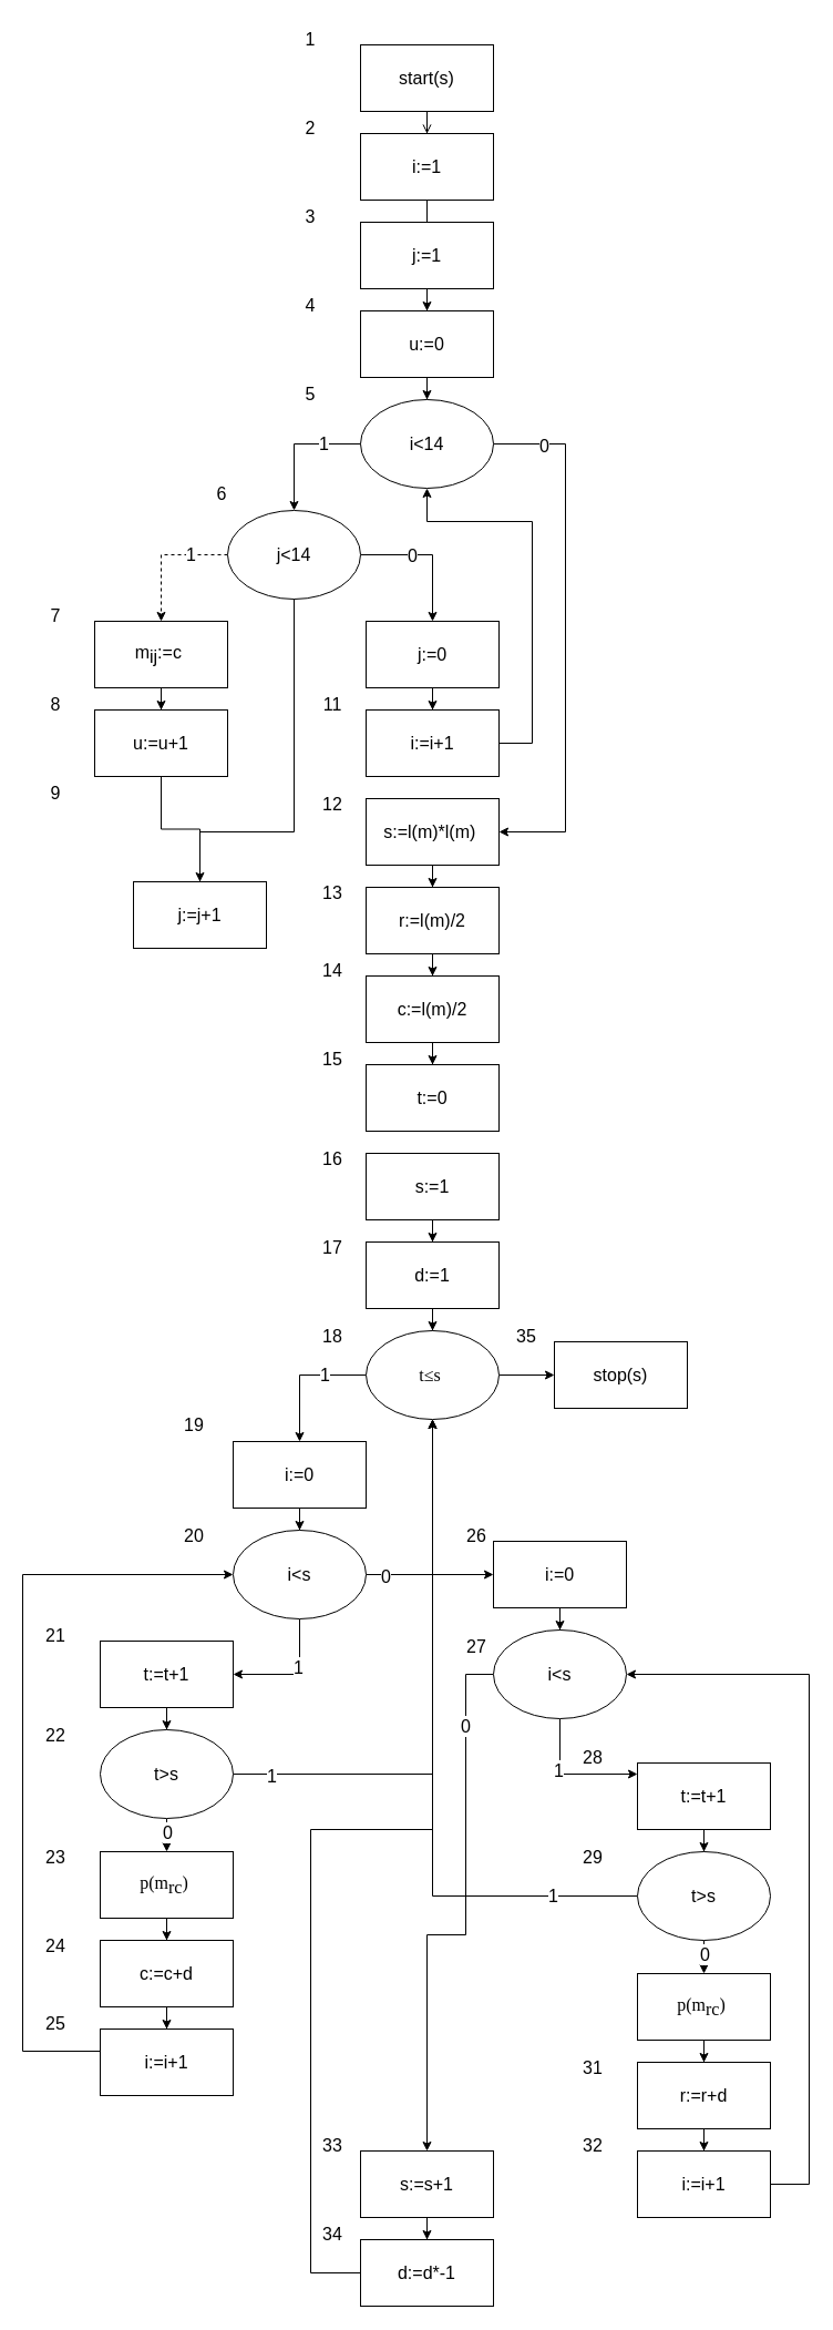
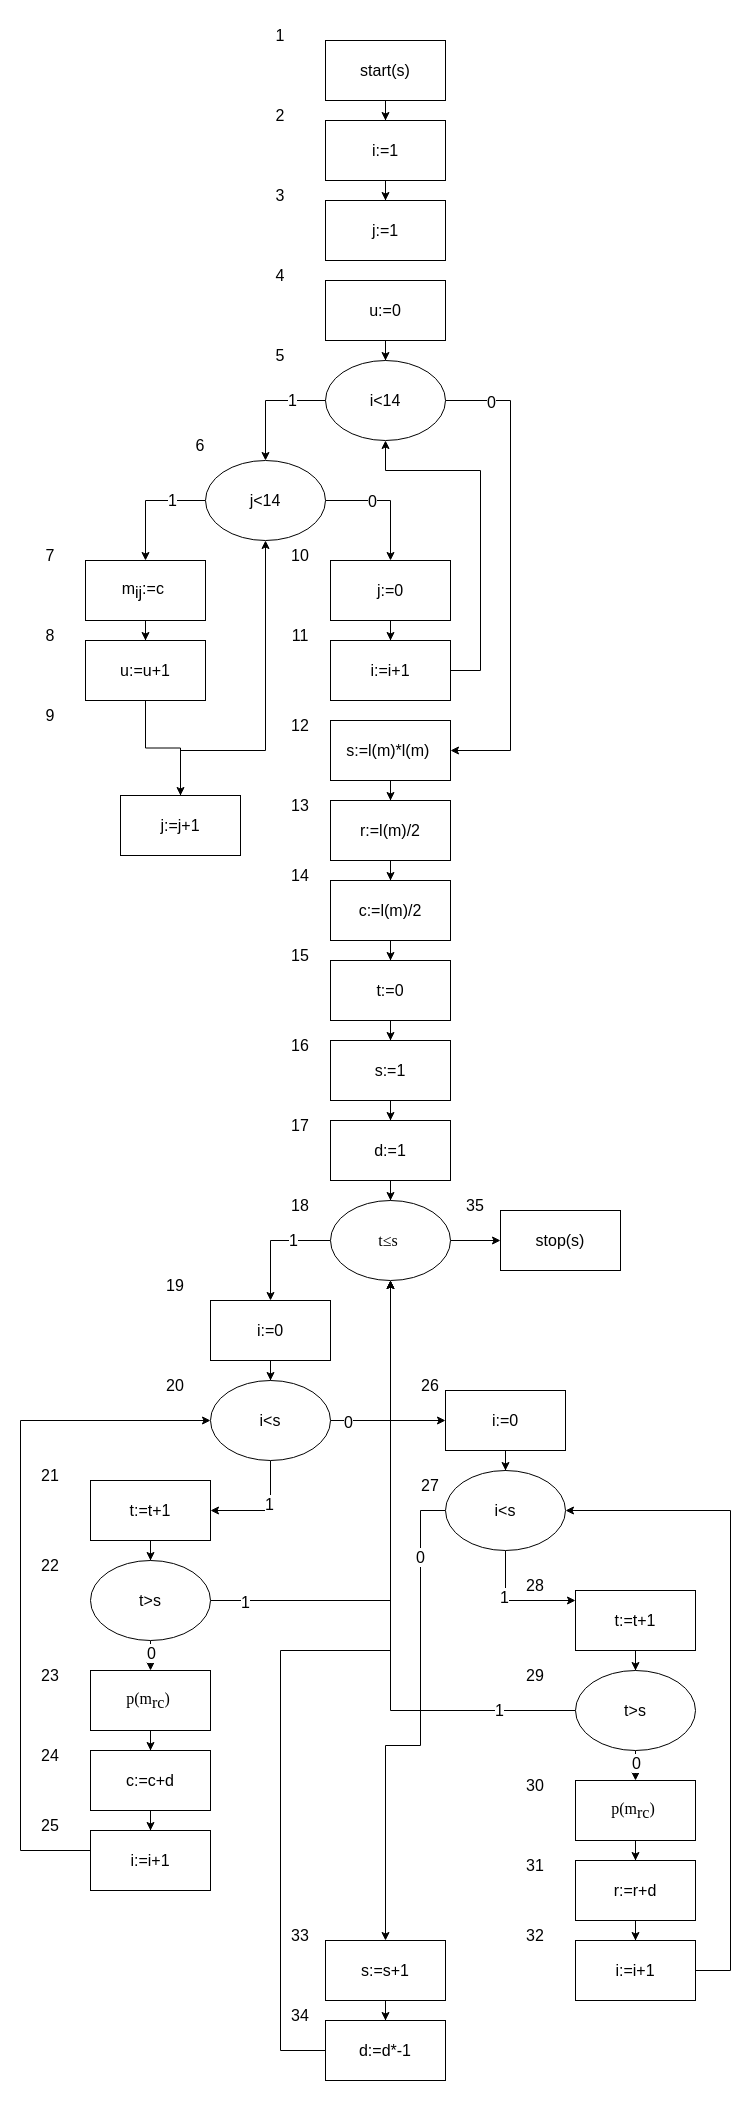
- <mxCell id="2" style="edgeStyle=orthogonalEdgeStyle;rounded=0;orthogonalLoop=1;jettySize=auto;html=1;entryX=0.5;entryY=0;entryDx=0;entryDy=0;fontSize=16;endArrow=open;" edge="1" parent="1" source="3" target="5"><mxGeometry relative="1" as="geometry" /></mxCell>
+ <mxCell id="2" style="edgeStyle=orthogonalEdgeStyle;rounded=0;orthogonalLoop=1;jettySize=auto;html=1;entryX=0.5;entryY=0;entryDx=0;entryDy=0;fontSize=16;" edge="1" parent="1" source="3" target="5"><mxGeometry relative="1" as="geometry" /></mxCell>
- <mxCell id="4" style="edgeStyle=orthogonalEdgeStyle;rounded=0;orthogonalLoop=1;jettySize=auto;html=1;fontSize=16;endArrow=none;" edge="1" parent="1" source="5" target="7"><mxGeometry relative="1" as="geometry" /></mxCell>
+ <mxCell id="4" style="edgeStyle=orthogonalEdgeStyle;rounded=0;orthogonalLoop=1;jettySize=auto;html=1;fontSize=16;" edge="1" parent="1" source="5" target="7"><mxGeometry relative="1" as="geometry" /></mxCell>
- <mxCell id="6" style="edgeStyle=orthogonalEdgeStyle;rounded=0;orthogonalLoop=1;jettySize=auto;html=1;entryX=0.5;entryY=0;entryDx=0;entryDy=0;fontSize=16;" edge="1" parent="1" source="7" target="9"><mxGeometry relative="1" as="geometry" /></mxCell>
- <mxCell id="13" style="edgeStyle=orthogonalEdgeStyle;rounded=0;orthogonalLoop=1;jettySize=auto;html=1;entryX=0.5;entryY=0;entryDx=0;entryDy=0;fontSize=16;dashed=1;" edge="1" parent="1" source="17" target="19"><mxGeometry relative="1" as="geometry"><Array as="points"><mxPoint x="145" y="500" /></Array></mxGeometry></mxCell>
+ <mxCell id="13" style="edgeStyle=orthogonalEdgeStyle;rounded=0;orthogonalLoop=1;jettySize=auto;html=1;entryX=0.5;entryY=0;entryDx=0;entryDy=0;fontSize=16;" edge="1" parent="1" source="17" target="19"><mxGeometry relative="1" as="geometry"><Array as="points"><mxPoint x="145" y="500" /></Array></mxGeometry></mxCell>
- <mxCell id="24" style="edgeStyle=orthogonalEdgeStyle;rounded=0;orthogonalLoop=1;jettySize=auto;html=1;entryX=0.5;entryY=1;entryDx=0;entryDy=0;fontSize=16;endArrow=none;" edge="1" parent="1" source="25" target="17"><mxGeometry relative="1" as="geometry"><Array as="points"><mxPoint x="265" y="750" /></Array></mxGeometry></mxCell>
+ <mxCell id="24" style="edgeStyle=orthogonalEdgeStyle;rounded=0;orthogonalLoop=1;jettySize=auto;html=1;entryX=0.5;entryY=1;entryDx=0;entryDy=0;fontSize=16;" edge="1" parent="1" source="25" target="17"><mxGeometry relative="1" as="geometry"><Array as="points"><mxPoint x="265" y="750" /></Array></mxGeometry></mxCell>
+ <mxCell id="37" value="&lt;font style=&quot;font-size: 16px;&quot;&gt;10&lt;/font&gt;" style="text;html=1;align=center;verticalAlign=middle;whiteSpace=wrap;rounded=0;fontSize=16;" vertex="1" parent="1"><mxGeometry x="270" y="540" width="60" height="30" as="geometry" /></mxCell>
+ <mxCell id="48" style="edgeStyle=orthogonalEdgeStyle;rounded=0;orthogonalLoop=1;jettySize=auto;html=1;fontSize=16;" edge="1" parent="1" source="49" target="51"><mxGeometry relative="1" as="geometry" /></mxCell>
+ <mxCell id="111" value="30" style="text;html=1;align=center;verticalAlign=middle;whiteSpace=wrap;rounded=0;fontSize=16;" vertex="1" parent="1"><mxGeometry x="505" y="1770" width="60" height="30" as="geometry" /></mxCell>
